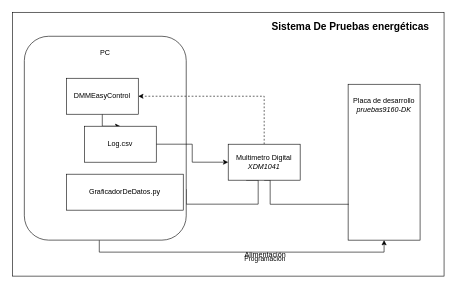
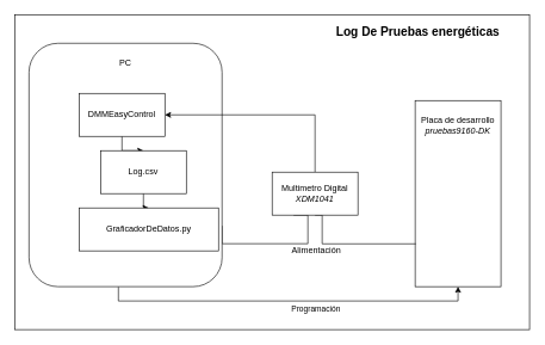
- <mxCell id="17" value="Sistema De Pruebas energéticas" style="text;html=1;strokeColor=none;fillColor=none;align=center;verticalAlign=middle;whiteSpace=wrap;rounded=0;fontStyle=1;fontSize=17;" parent="1" vertex="1"><mxGeometry x="440" y="30" width="288" height="30" as="geometry" /></mxCell>
+ <mxCell id="17" value="Log De Pruebas energéticas" style="text;html=1;strokeColor=none;fillColor=none;align=center;verticalAlign=middle;whiteSpace=wrap;rounded=0;fontStyle=1;fontSize=17;" parent="1" vertex="1"><mxGeometry x="440" y="30" width="288" height="30" as="geometry" /></mxCell>
- <mxCell id="9" style="edgeStyle=orthogonalEdgeStyle;rounded=0;orthogonalLoop=1;jettySize=auto;html=1;entryX=1;entryY=0.5;entryDx=0;entryDy=0;dashed=1;" parent="1" source="10" target="13" edge="1"><mxGeometry relative="1" as="geometry"><Array as="points"><mxPoint x="440" y="160" /></Array></mxGeometry></mxCell>
+ <mxCell id="9" style="edgeStyle=orthogonalEdgeStyle;rounded=0;orthogonalLoop=1;jettySize=auto;html=1;entryX=1;entryY=0.5;entryDx=0;entryDy=0;" parent="1" source="10" target="13" edge="1"><mxGeometry relative="1" as="geometry"><Array as="points"><mxPoint x="440" y="160" /></Array></mxGeometry></mxCell>
- <mxCell id="14" style="edgeStyle=orthogonalEdgeStyle;rounded=0;orthogonalLoop=1;jettySize=auto;html=1;" parent="1" source="15" target="10" edge="1"><mxGeometry relative="1" as="geometry" /></mxCell>
+ <mxCell id="14" style="edgeStyle=orthogonalEdgeStyle;rounded=0;orthogonalLoop=1;jettySize=auto;html=1;entryX=0.5;entryY=0;entryDx=0;entryDy=0;" parent="1" source="15" target="16" edge="1"><mxGeometry relative="1" as="geometry" /></mxCell>
- <mxCell id="11" value="Alimentación" style="text;html=1;strokeColor=none;fillColor=none;align=center;verticalAlign=middle;whiteSpace=wrap;rounded=0;" parent="1" vertex="1"><mxGeometry x="412" y="409" width="60" height="30" as="geometry" /></mxCell>
+ <mxCell id="11" value="Alimentación" style="text;html=1;strokeColor=none;fillColor=none;align=center;verticalAlign=middle;whiteSpace=wrap;rounded=0;" parent="1" vertex="1"><mxGeometry x="412" y="334" width="60" height="30" as="geometry" /></mxCell>
